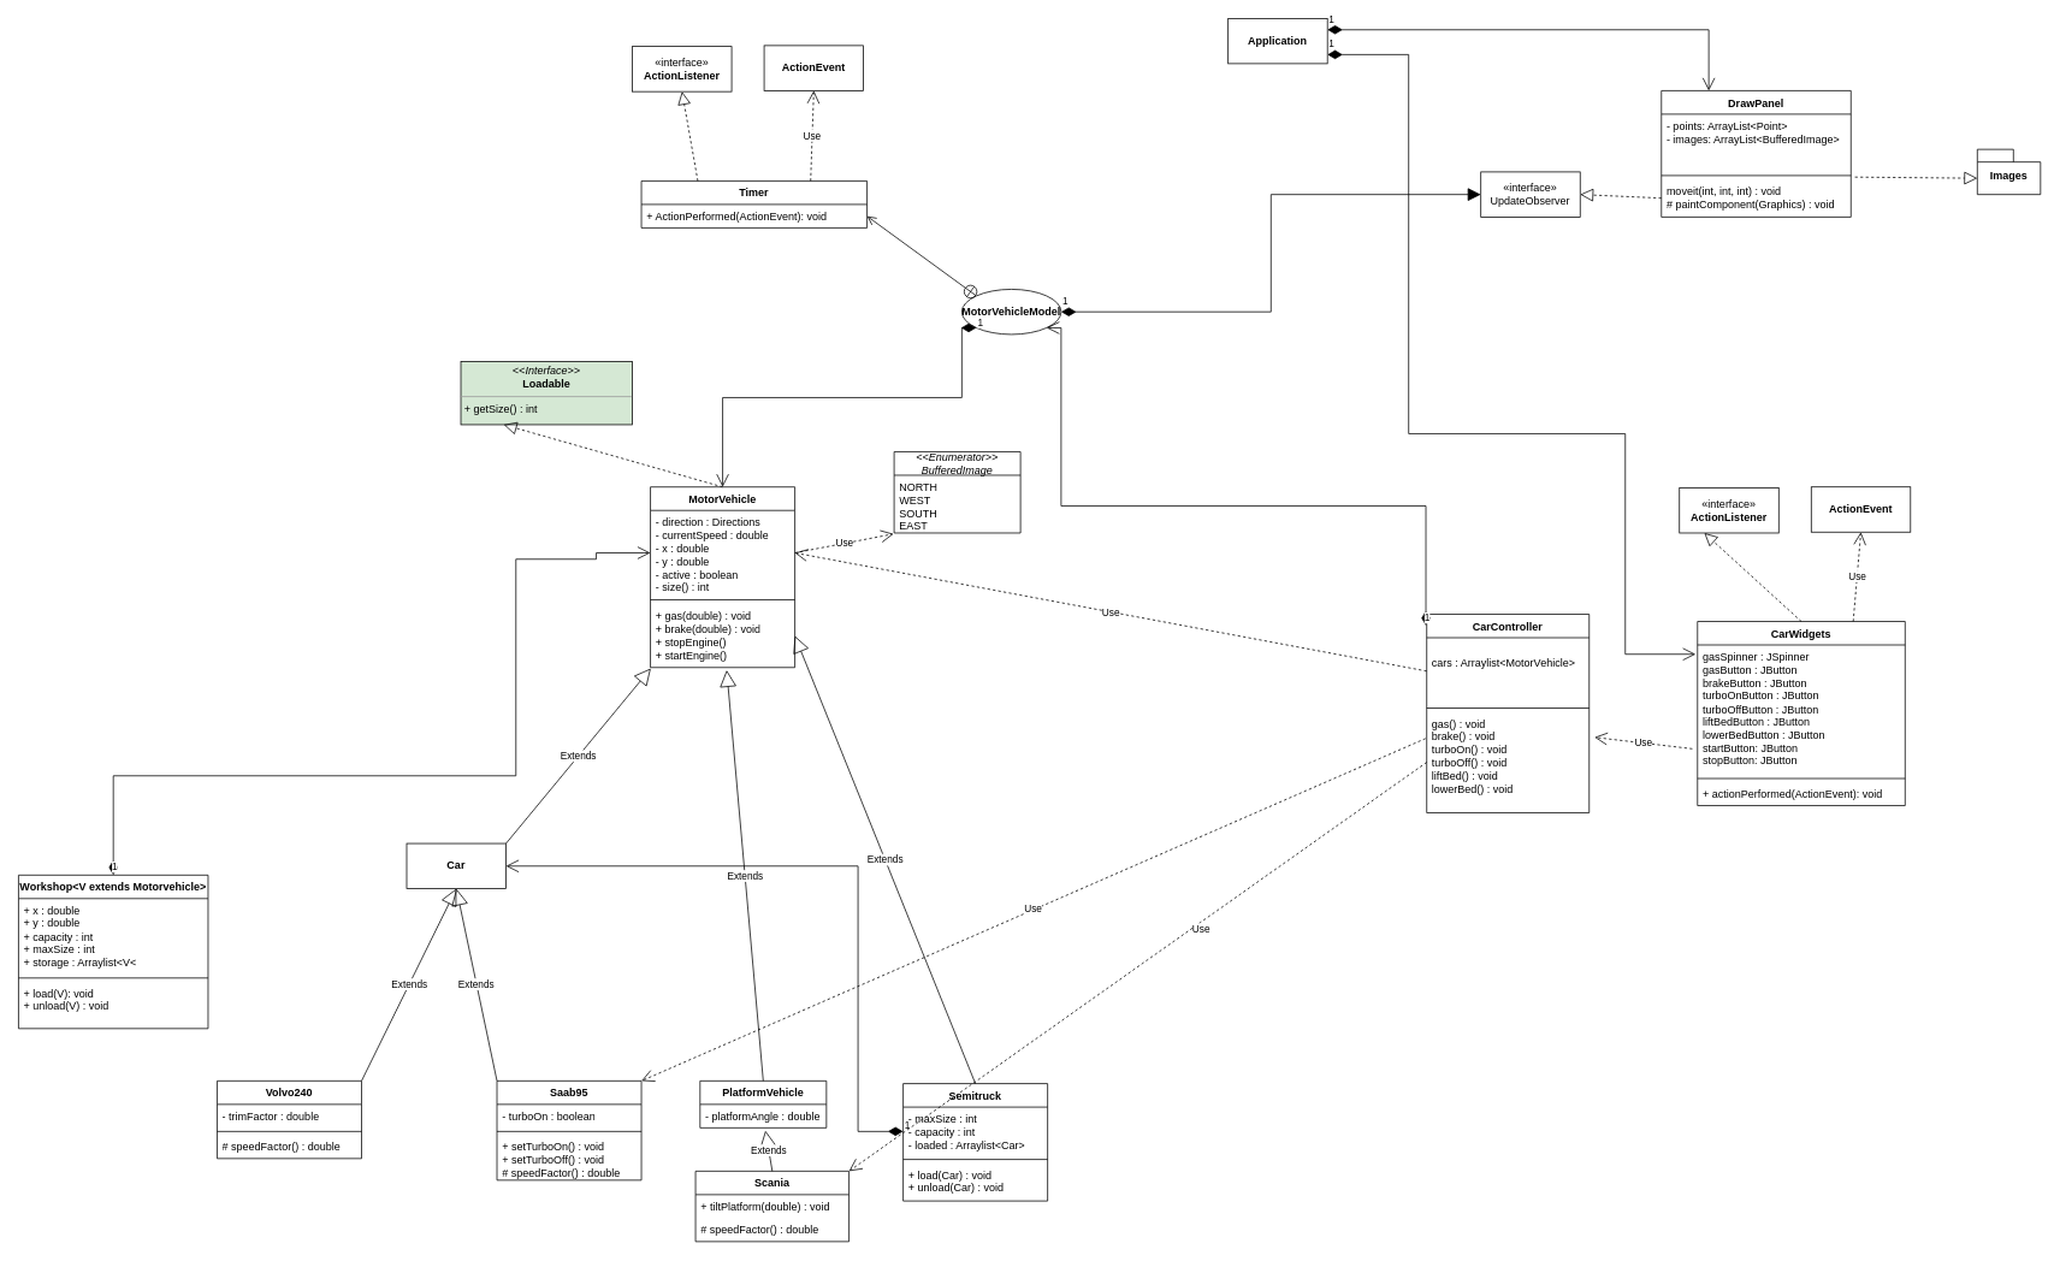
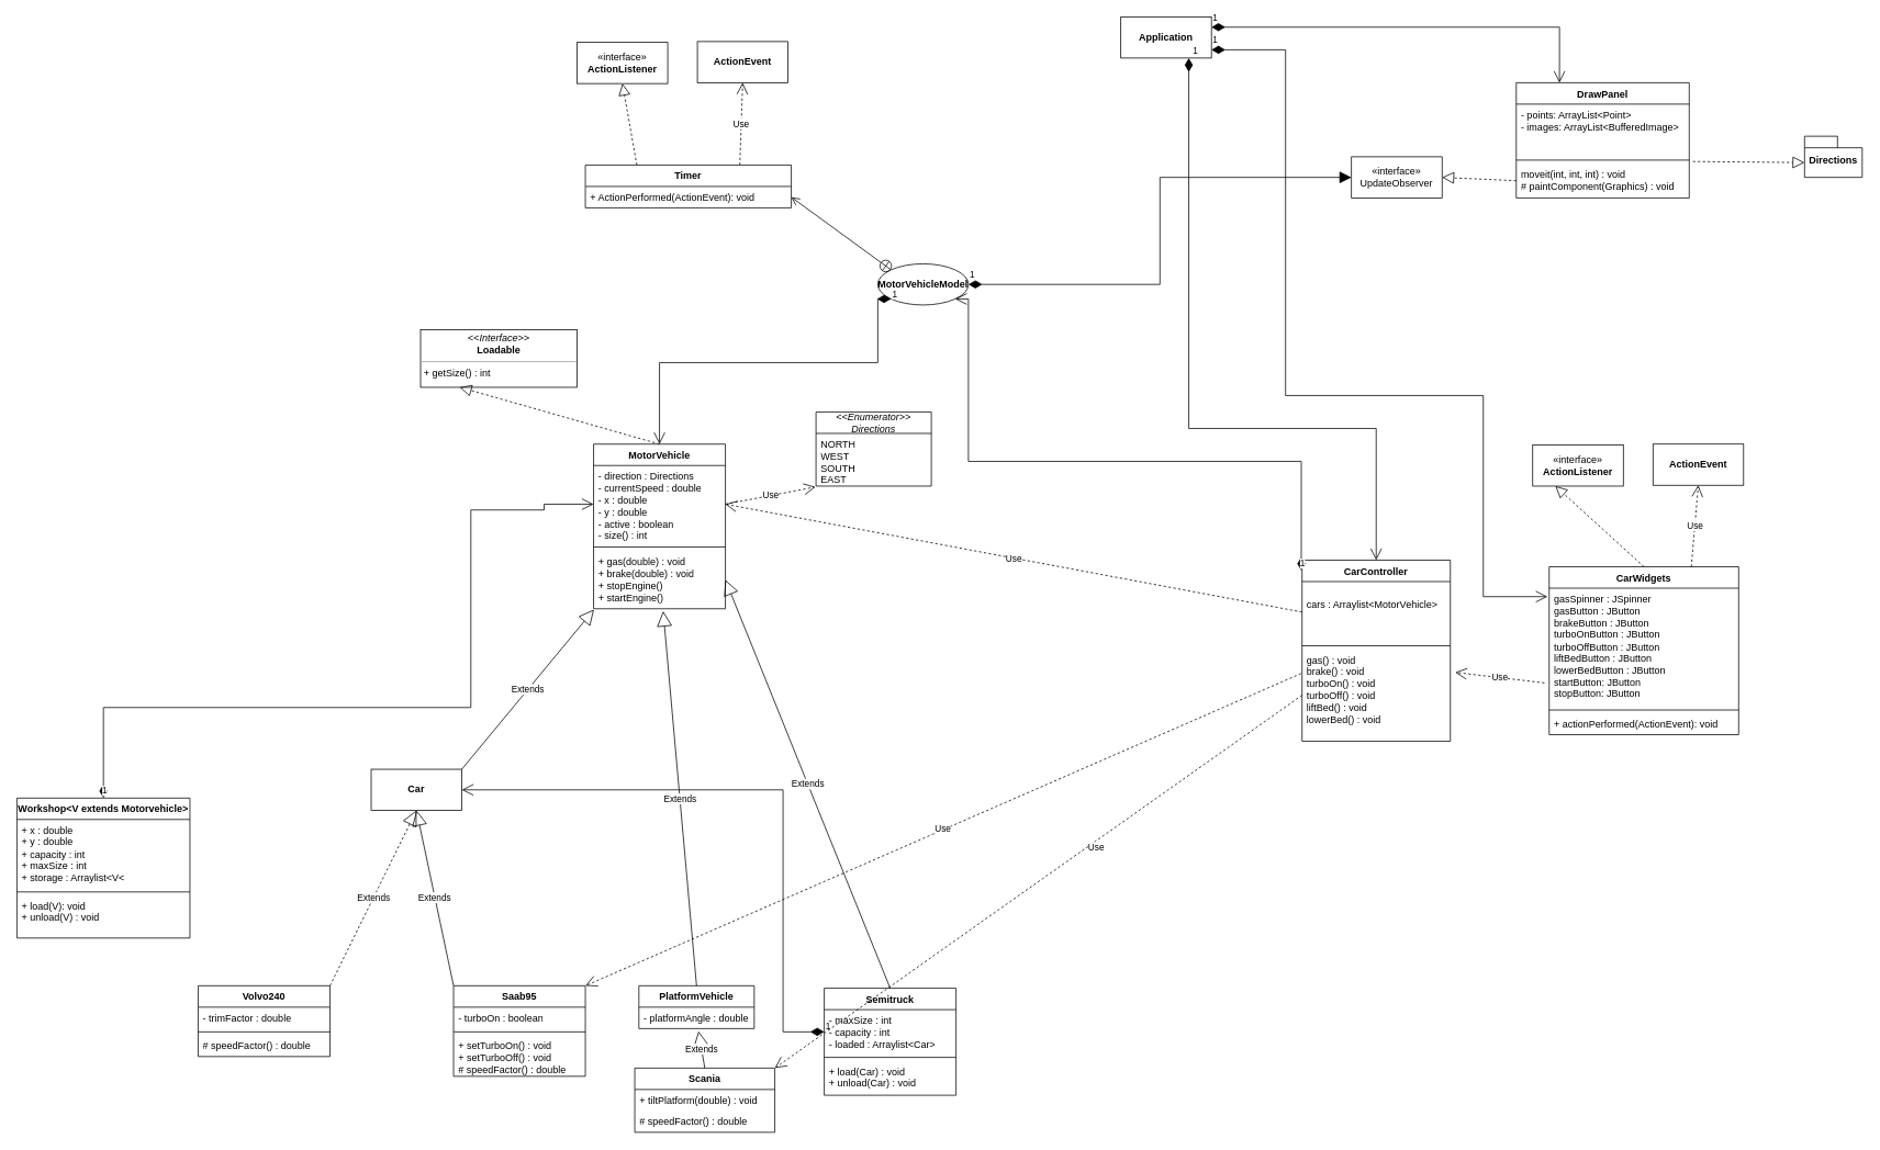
- <mxCell id="62" value="Images" style="shape=folder;fontStyle=1;spacingTop=10;tabWidth=40;tabHeight=14;tabPosition=left;html=1;whiteSpace=wrap;" parent="1" vertex="1"><mxGeometry x="2190" y="165" width="70" height="50" as="geometry" /></mxCell>
+ <mxCell id="62" value="Directions" style="shape=folder;fontStyle=1;spacingTop=10;tabWidth=40;tabHeight=14;tabPosition=left;html=1;whiteSpace=wrap;" parent="1" vertex="1"><mxGeometry x="2190" y="165" width="70" height="50" as="geometry" /></mxCell>
- <mxCell id="6" value="&lt;p style=&quot;margin:0px;margin-top:4px;text-align:center;&quot;&gt;&lt;i&gt;&amp;lt;&amp;lt;Interface&amp;gt;&amp;gt;&lt;/i&gt;&lt;br&gt;&lt;b&gt;Loadable&lt;/b&gt;&lt;/p&gt;&lt;hr size=&quot;1&quot;&gt;&lt;p style=&quot;margin:0px;margin-left:4px;&quot;&gt;+ getSize() : int&lt;/p&gt;" style="verticalAlign=top;align=left;overflow=fill;fontSize=12;fontFamily=Helvetica;html=1;whiteSpace=wrap;fillColor=#d5e8d4;" parent="1" vertex="1"><mxGeometry x="510" y="400" width="190" height="70" as="geometry" /></mxCell>
+ <mxCell id="6" value="&lt;p style=&quot;margin:0px;margin-top:4px;text-align:center;&quot;&gt;&lt;i&gt;&amp;lt;&amp;lt;Interface&amp;gt;&amp;gt;&lt;/i&gt;&lt;br&gt;&lt;b&gt;Loadable&lt;/b&gt;&lt;/p&gt;&lt;hr size=&quot;1&quot;&gt;&lt;p style=&quot;margin:0px;margin-left:4px;&quot;&gt;+ getSize() : int&lt;/p&gt;" style="verticalAlign=top;align=left;overflow=fill;fontSize=12;fontFamily=Helvetica;html=1;whiteSpace=wrap;" parent="1" vertex="1"><mxGeometry x="510" y="400" width="190" height="70" as="geometry" /></mxCell>
+ <mxCell id="70" value="1" style="endArrow=open;html=1;endSize=12;startArrow=diamondThin;startSize=14;startFill=1;edgeStyle=orthogonalEdgeStyle;align=left;verticalAlign=bottom;rounded=0;exitX=0.75;exitY=1;exitDx=0;exitDy=0;entryX=0.5;entryY=0;entryDx=0;entryDy=0;" parent="1" source="64" target="41" edge="1"><mxGeometry x="-1" y="3" relative="1" as="geometry"><mxPoint x="1620" y="680" as="sourcePoint" /><mxPoint x="1780" y="680" as="targetPoint" /><Array as="points"><mxPoint x="1443" y="520" /><mxPoint x="1670" y="520" /></Array></mxGeometry></mxCell>
- <mxCell id="8" value="&lt;i&gt;&amp;lt;&amp;lt;Enumerator&amp;gt;&amp;gt;&lt;br&gt;BufferedImage&lt;br&gt;&lt;/i&gt;" style="swimlane;fontStyle=0;childLayout=stackLayout;horizontal=1;startSize=26;fillColor=none;horizontalStack=0;resizeParent=1;resizeParentMax=0;resizeLast=0;collapsible=1;marginBottom=0;whiteSpace=wrap;html=1;" parent="1" vertex="1"><mxGeometry x="990" y="500" width="140" height="90" as="geometry" /></mxCell>
+ <mxCell id="8" value="&lt;i&gt;&amp;lt;&amp;lt;Enumerator&amp;gt;&amp;gt;&lt;br&gt;Directions&lt;br&gt;&lt;/i&gt;" style="swimlane;fontStyle=0;childLayout=stackLayout;horizontal=1;startSize=26;fillColor=none;horizontalStack=0;resizeParent=1;resizeParentMax=0;resizeLast=0;collapsible=1;marginBottom=0;whiteSpace=wrap;html=1;" parent="1" vertex="1"><mxGeometry x="990" y="500" width="140" height="90" as="geometry" /></mxCell>
- <mxCell id="20" value="Extends" style="endArrow=block;endSize=16;endFill=0;html=1;rounded=0;exitX=1;exitY=0;exitDx=0;exitDy=0;entryX=0.5;entryY=1;entryDx=0;entryDy=0;strokeColor=#000000;" parent="1" source="12" target="11" edge="1"><mxGeometry width="160" relative="1" as="geometry"><mxPoint x="580" y="934" as="sourcePoint" /><mxPoint x="740" y="934" as="targetPoint" /></mxGeometry></mxCell>
+ <mxCell id="20" value="Extends" style="endArrow=block;endSize=16;endFill=0;html=1;rounded=0;exitX=1;exitY=0;exitDx=0;exitDy=0;entryX=0.5;entryY=1;entryDx=0;entryDy=0;strokeColor=#000000;dashed=1;" parent="1" source="12" target="11" edge="1"><mxGeometry width="160" relative="1" as="geometry"><mxPoint x="580" y="934" as="sourcePoint" /><mxPoint x="740" y="934" as="targetPoint" /></mxGeometry></mxCell>
